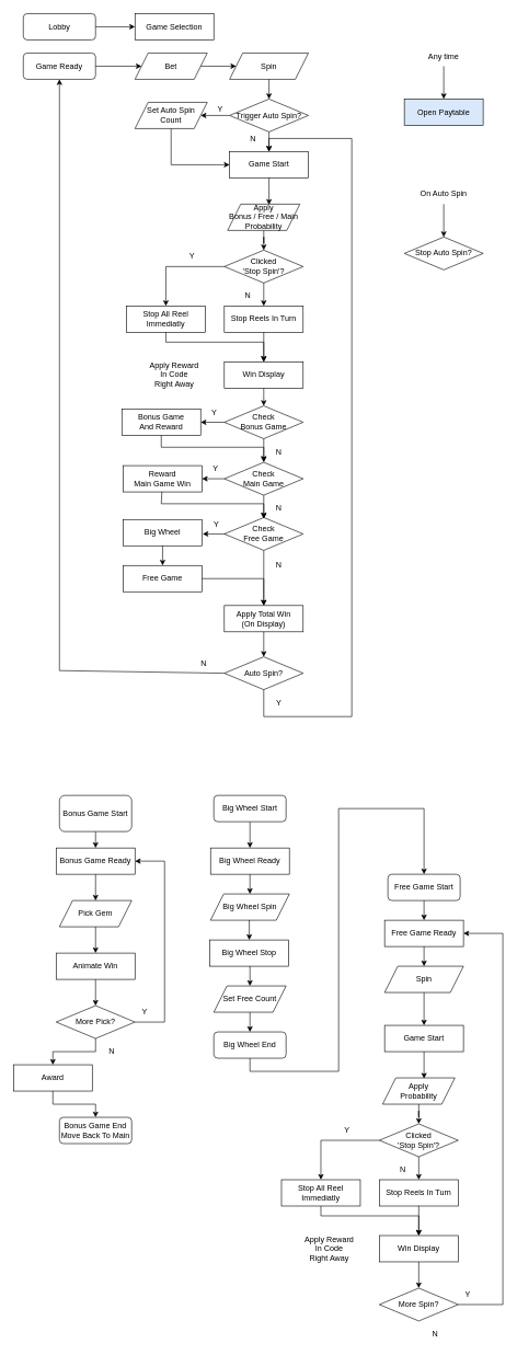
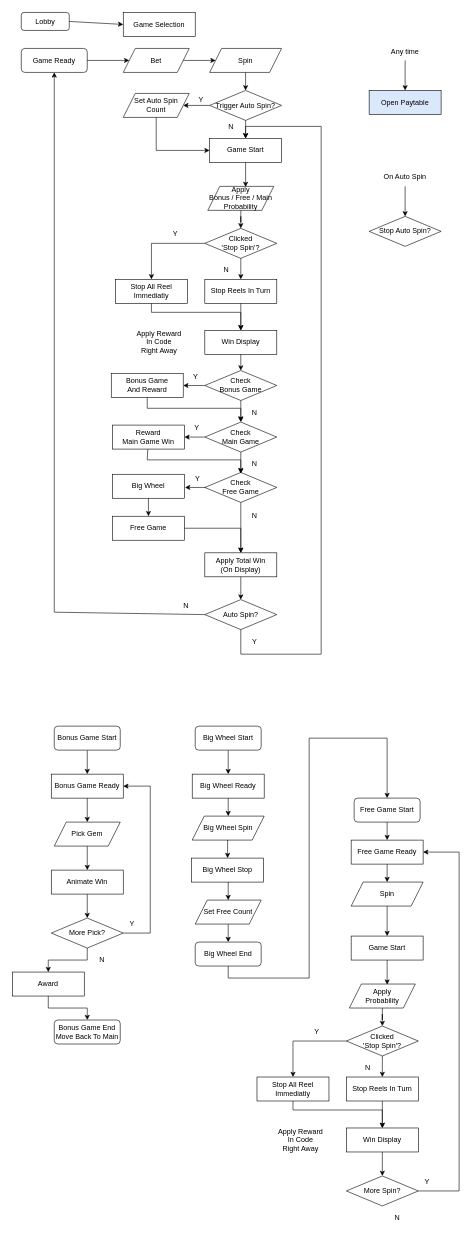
- <mxCell id="2" value="Lobby" style="rounded=1;whiteSpace=wrap;html=1;" parent="1" vertex="1"><mxGeometry x="35" y="20" width="110" height="40" as="geometry" /></mxCell>
+ <mxCell id="2" value="Lobby" style="rounded=1;whiteSpace=wrap;html=1;" parent="1" vertex="1"><mxGeometry x="35" y="20" width="80" height="30" as="geometry" /></mxCell>
- <mxCell id="71" value="Bonus Game Start" style="rounded=1;whiteSpace=wrap;html=1;" parent="1" vertex="1"><mxGeometry x="90" y="1210" width="110" height="55" as="geometry" /></mxCell>
+ <mxCell id="71" value="Bonus Game Start" style="rounded=1;whiteSpace=wrap;html=1;" parent="1" vertex="1"><mxGeometry x="90" y="1210" width="110" height="40" as="geometry" /></mxCell>
